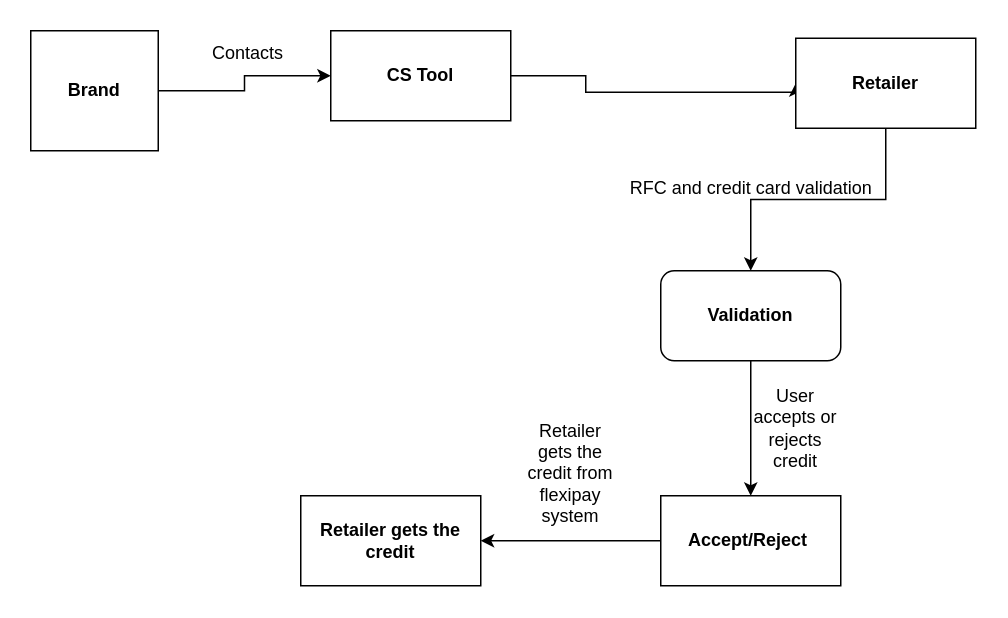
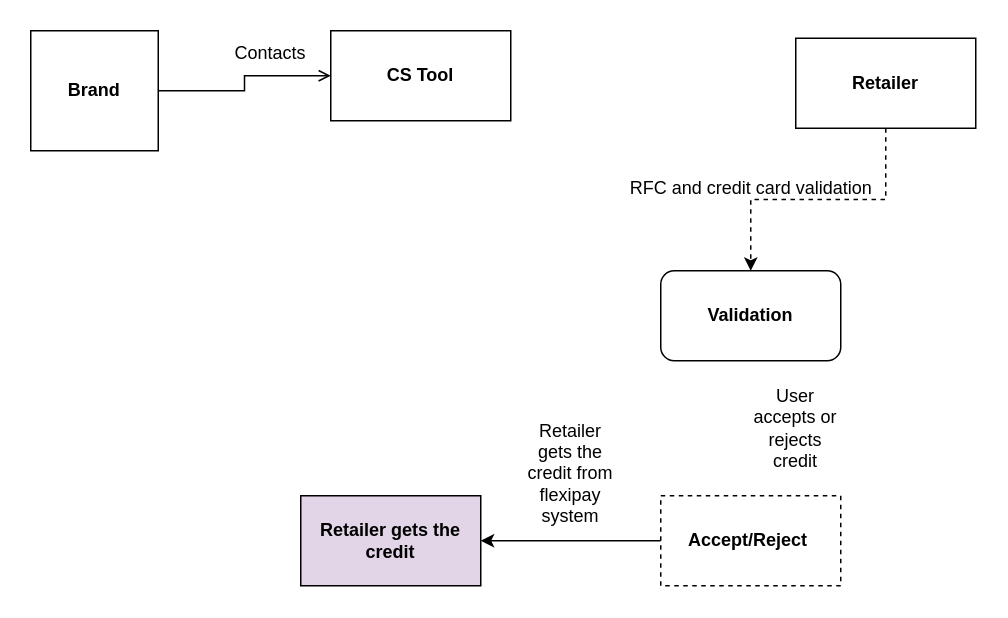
- <mxCell id="8" value="Contacts" style="text;html=1;strokeColor=none;fillColor=none;align=center;verticalAlign=middle;whiteSpace=wrap;rounded=0;" vertex="1" parent="1"><mxGeometry x="135" y="20" width="60" height="30" as="geometry" /></mxCell>
+ <mxCell id="8" value="Contacts" style="text;html=1;strokeColor=none;fillColor=none;align=center;verticalAlign=middle;whiteSpace=wrap;rounded=0;" vertex="1" parent="1"><mxGeometry x="150" y="20" width="60" height="30" as="geometry" /></mxCell>
- <mxCell id="6" style="edgeStyle=orthogonalEdgeStyle;rounded=0;orthogonalLoop=1;jettySize=auto;html=1;entryX=0;entryY=0.5;entryDx=0;entryDy=0;" edge="1" parent="1" source="7" target="3"><mxGeometry relative="1" as="geometry" /></mxCell>
+ <mxCell id="6" style="edgeStyle=orthogonalEdgeStyle;rounded=0;orthogonalLoop=1;jettySize=auto;html=1;entryX=0;entryY=0.5;entryDx=0;entryDy=0;endArrow=open;" edge="1" parent="1" source="7" target="3"><mxGeometry relative="1" as="geometry" /></mxCell>
- <mxCell id="2" style="edgeStyle=orthogonalEdgeStyle;rounded=0;orthogonalLoop=1;jettySize=auto;html=1;exitX=1;exitY=0.5;exitDx=0;exitDy=0;entryX=0;entryY=0.5;entryDx=0;entryDy=0;" edge="1" parent="1" source="3" target="5"><mxGeometry relative="1" as="geometry"><mxPoint x="440" y="60" as="targetPoint" /><Array as="points"><mxPoint x="390" y="50" /><mxPoint x="390" y="61" /></Array></mxGeometry></mxCell>
- <mxCell id="4" style="edgeStyle=orthogonalEdgeStyle;rounded=0;orthogonalLoop=1;jettySize=auto;html=1;entryX=0.5;entryY=0;entryDx=0;entryDy=0;" edge="1" parent="1" source="5" target="10"><mxGeometry relative="1" as="geometry" /></mxCell>
+ <mxCell id="4" style="edgeStyle=orthogonalEdgeStyle;rounded=0;orthogonalLoop=1;jettySize=auto;html=1;entryX=0.5;entryY=0;entryDx=0;entryDy=0;dashed=1;" edge="1" parent="1" source="5" target="10"><mxGeometry relative="1" as="geometry" /></mxCell>
- <mxCell id="9" style="edgeStyle=orthogonalEdgeStyle;rounded=0;orthogonalLoop=1;jettySize=auto;html=1;exitX=0.5;exitY=1;exitDx=0;exitDy=0;" edge="1" parent="1" source="10" target="13"><mxGeometry relative="1" as="geometry" /></mxCell>
- <mxCell id="15" value="Retailer gets the credit" style="rounded=0;whiteSpace=wrap;html=1;fontStyle=1" vertex="1" parent="1"><mxGeometry x="200" y="330" width="120" height="60" as="geometry" /></mxCell>
+ <mxCell id="15" value="Retailer gets the credit" style="rounded=0;whiteSpace=wrap;html=1;fontStyle=1;fillColor=#e1d5e7;" vertex="1" parent="1"><mxGeometry x="200" y="330" width="120" height="60" as="geometry" /></mxCell>
- <mxCell id="13" value="&lt;b&gt;Accept/Reject&amp;nbsp;&lt;/b&gt;" style="rounded=0;whiteSpace=wrap;html=1;" vertex="1" parent="1"><mxGeometry x="440" y="330" width="120" height="60" as="geometry" /></mxCell>
+ <mxCell id="13" value="&lt;b&gt;Accept/Reject&amp;nbsp;&lt;/b&gt;" style="rounded=0;whiteSpace=wrap;html=1;dashed=1;" vertex="1" parent="1"><mxGeometry x="440" y="330" width="120" height="60" as="geometry" /></mxCell>
